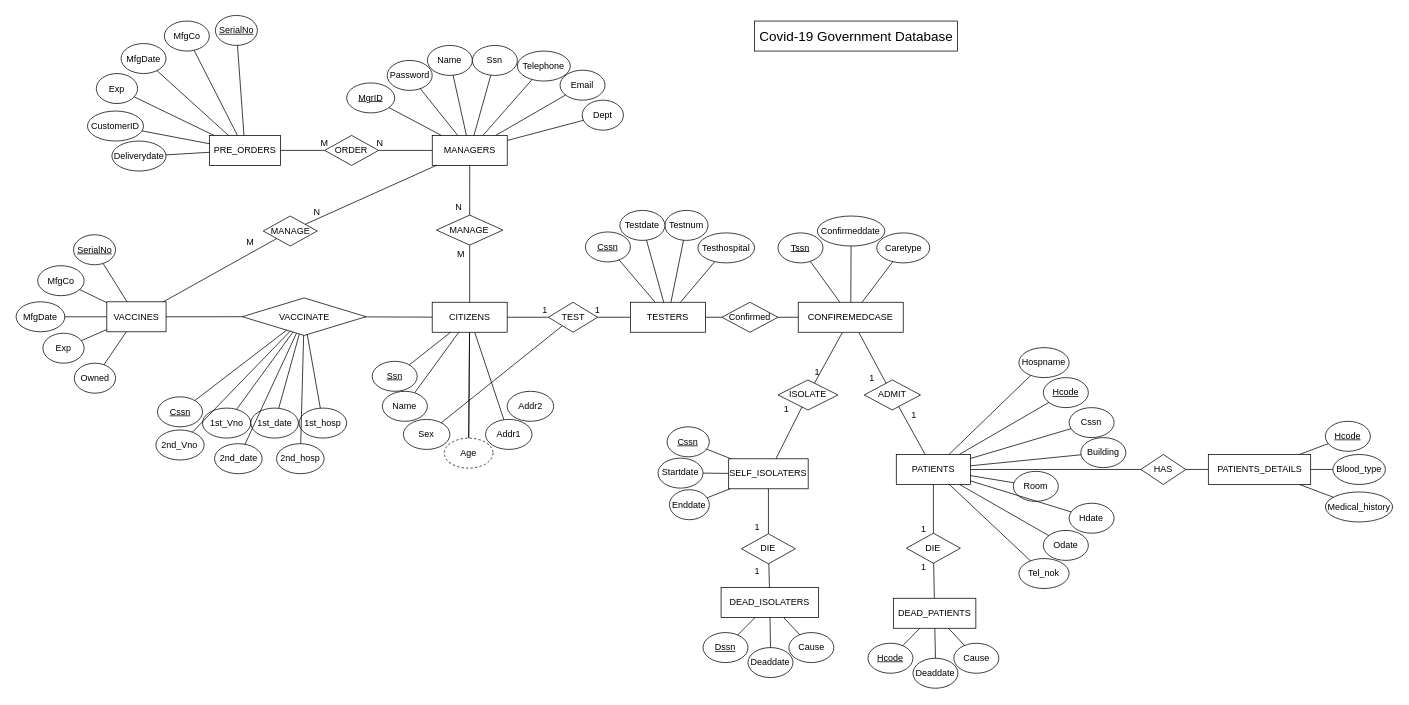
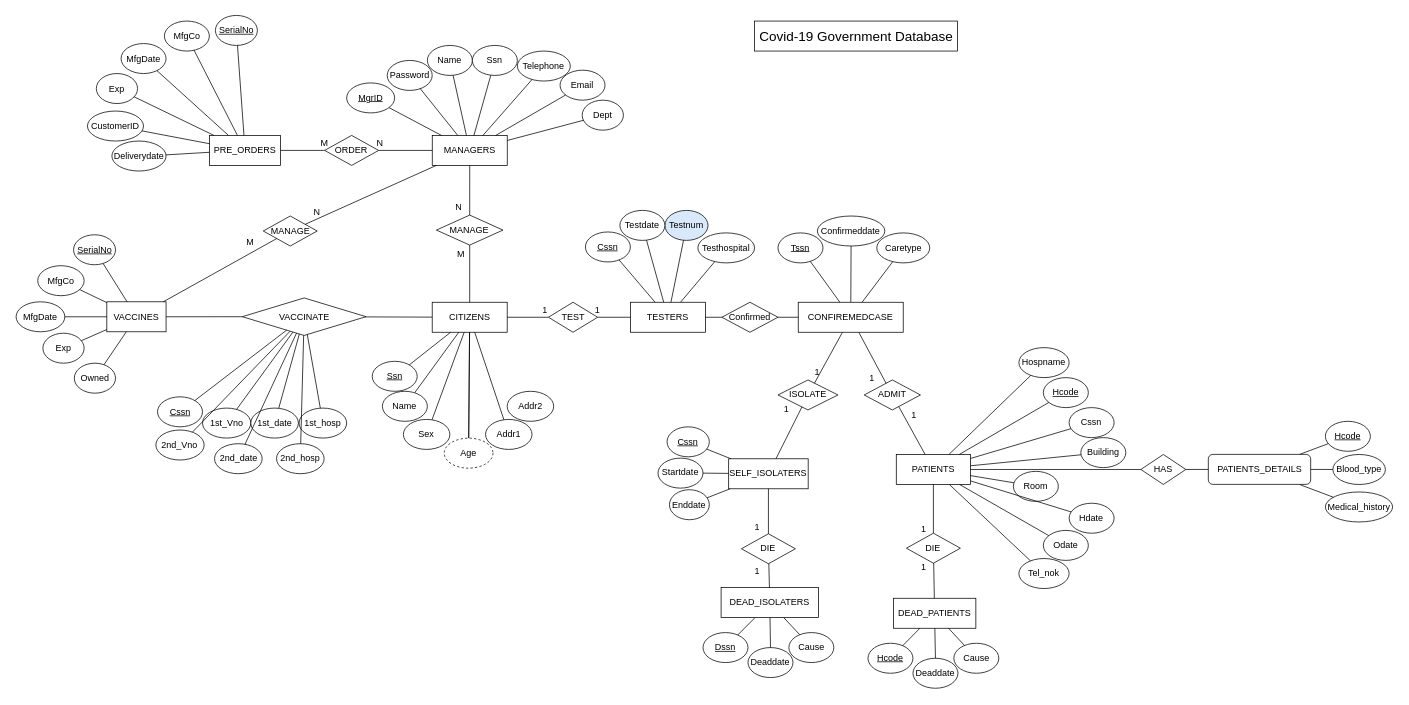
- <mxCell id="14" value="Testnum" style="ellipse;whiteSpace=wrap;html=1;align=center;" parent="1" vertex="1"><mxGeometry x="886.18" y="280" width="57.5" height="40" as="geometry" /></mxCell>
+ <mxCell id="14" value="Testnum" style="ellipse;whiteSpace=wrap;html=1;align=center;fillColor=#dae8fc;" parent="1" vertex="1"><mxGeometry x="886.18" y="280" width="57.5" height="40" as="geometry" /></mxCell>
- <mxCell id="29" value="" style="endArrow=none;html=1;rounded=0;" parent="1" source="8" target="63" edge="1"><mxGeometry relative="1" as="geometry"><mxPoint x="586.87" y="517.5" as="sourcePoint" /><mxPoint x="645.87" y="462.5" as="targetPoint" /></mxGeometry></mxCell>
+ <mxCell id="29" value="" style="endArrow=none;html=1;rounded=0;" parent="1" source="8" target="5" edge="1"><mxGeometry relative="1" as="geometry"><mxPoint x="586.87" y="517.5" as="sourcePoint" /><mxPoint x="645.87" y="462.5" as="targetPoint" /></mxGeometry></mxCell>
- <mxCell id="175" value="PATIENTS_DETAILS" style="whiteSpace=wrap;html=1;align=center;" vertex="1" parent="1"><mxGeometry x="1610.88" y="605.37" width="136.5" height="40" as="geometry" /></mxCell>
+ <mxCell id="175" value="PATIENTS_DETAILS" style="whiteSpace=wrap;html=1;align=center;rounded=1;" vertex="1" parent="1"><mxGeometry x="1610.88" y="605.37" width="136.5" height="40" as="geometry" /></mxCell>
